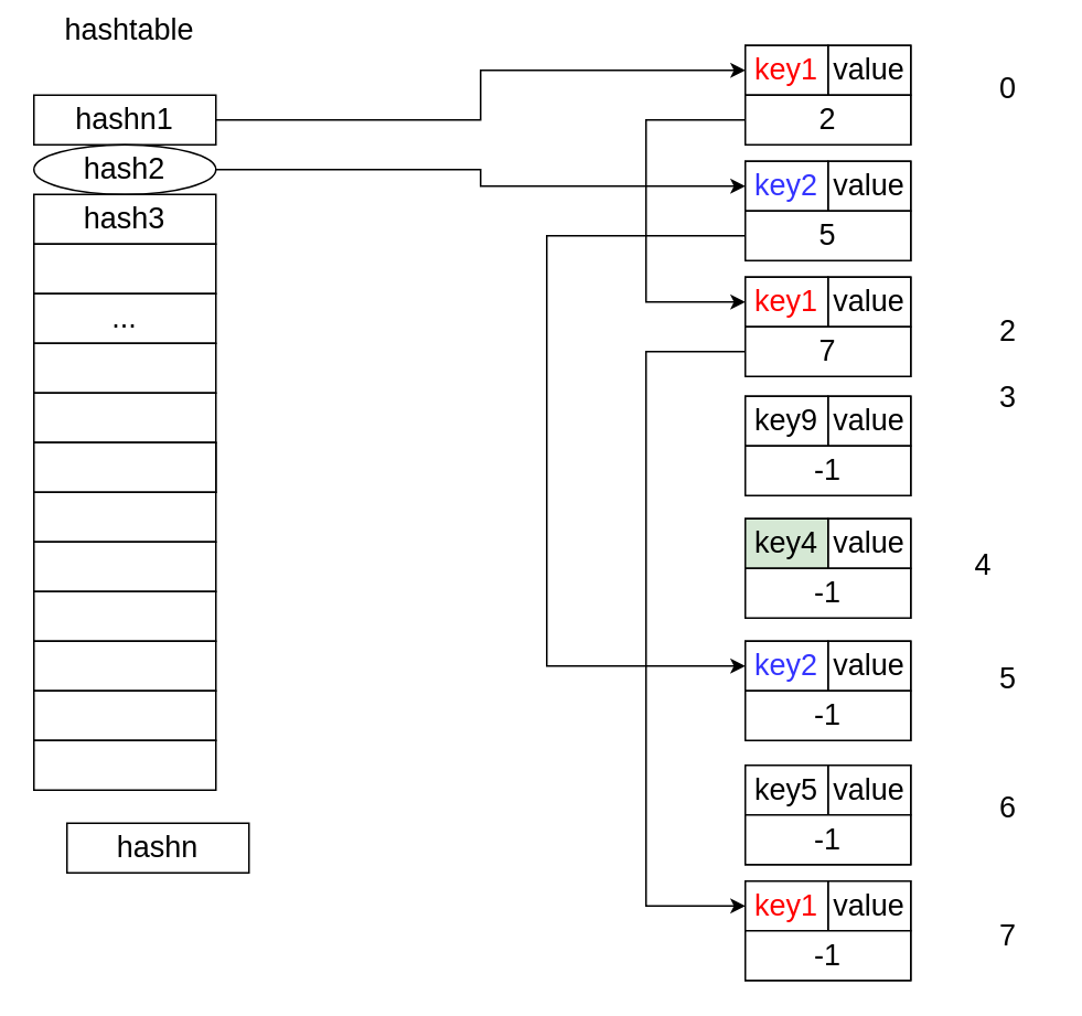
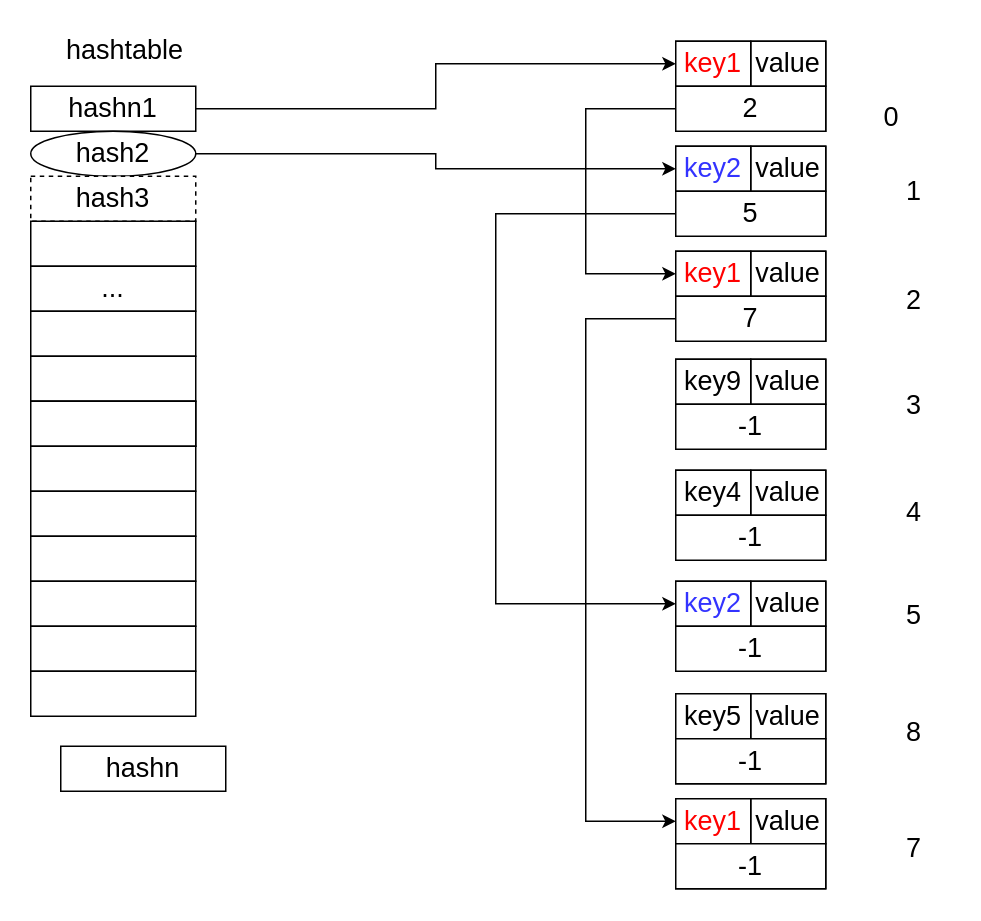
- <mxCell id="20" value="hashtable" style="text;html=1;resizable=0;points=[];autosize=1;align=left;verticalAlign=top;spacingTop=-4;fontSize=18;" vertex="1" parent="1"><mxGeometry x="37" y="5" width="90" height="20" as="geometry" /></mxCell>
+ <mxCell id="20" value="hashtable" style="text;html=1;resizable=0;points=[];autosize=1;align=left;verticalAlign=top;spacingTop=-4;fontSize=18;" vertex="1" parent="1"><mxGeometry x="42" y="20" width="90" height="20" as="geometry" /></mxCell>
- <mxCell id="63" value="0" style="text;html=1;resizable=0;points=[];autosize=1;align=left;verticalAlign=top;spacingTop=-4;fontSize=18;" vertex="1" parent="1"><mxGeometry x="602" y="40" width="30" height="20" as="geometry" /></mxCell>
+ <mxCell id="63" value="0" style="text;html=1;resizable=0;points=[];autosize=1;align=left;verticalAlign=top;spacingTop=-4;fontSize=18;" vertex="1" parent="1"><mxGeometry x="587" y="65" width="30" height="20" as="geometry" /></mxCell>
+ <mxCell id="64" value="1" style="text;html=1;resizable=0;points=[];autosize=1;align=left;verticalAlign=top;spacingTop=-4;fontSize=18;" vertex="1" parent="1"><mxGeometry x="602" y="113.5" width="30" height="20" as="geometry" /></mxCell>
- <mxCell id="6" value="&lt;span style=&quot;white-space: normal&quot;&gt;hash3&lt;/span&gt;" style="rounded=0;whiteSpace=wrap;html=1;fontSize=18;" vertex="1" parent="1"><mxGeometry x="20" y="117" width="110" height="30" as="geometry" /></mxCell>
+ <mxCell id="6" value="&lt;span style=&quot;white-space: normal&quot;&gt;hash3&lt;/span&gt;" style="rounded=0;whiteSpace=wrap;html=1;fontSize=18;dashed=1;" vertex="1" parent="1"><mxGeometry x="20" y="117" width="110" height="30" as="geometry" /></mxCell>
- <mxCell id="66" value="3" style="text;html=1;resizable=0;points=[];autosize=1;align=left;verticalAlign=top;spacingTop=-4;fontSize=18;" vertex="1" parent="1"><mxGeometry x="602" y="227" width="30" height="20" as="geometry" /></mxCell>
+ <mxCell id="66" value="3" style="text;html=1;resizable=0;points=[];autosize=1;align=left;verticalAlign=top;spacingTop=-4;fontSize=18;" vertex="1" parent="1"><mxGeometry x="602" y="257" width="30" height="20" as="geometry" /></mxCell>
- <mxCell id="44" value="key4" style="rounded=0;whiteSpace=wrap;html=1;fontSize=18;fillColor=#d5e8d4;" vertex="1" parent="41"><mxGeometry width="50" height="30" as="geometry" /></mxCell>
+ <mxCell id="44" value="key4" style="rounded=0;whiteSpace=wrap;html=1;fontSize=18;" vertex="1" parent="41"><mxGeometry width="50" height="30" as="geometry" /></mxCell>
- <mxCell id="67" value="4" style="text;html=1;resizable=0;points=[];autosize=1;align=left;verticalAlign=top;spacingTop=-4;fontSize=18;" vertex="1" parent="1"><mxGeometry x="587" y="328" width="30" height="20" as="geometry" /></mxCell>
+ <mxCell id="67" value="4" style="text;html=1;resizable=0;points=[];autosize=1;align=left;verticalAlign=top;spacingTop=-4;fontSize=18;" vertex="1" parent="1"><mxGeometry x="602" y="328" width="30" height="20" as="geometry" /></mxCell>
- <mxCell id="69" value="6" style="text;html=1;resizable=0;points=[];autosize=1;align=left;verticalAlign=top;spacingTop=-4;fontSize=18;" vertex="1" parent="1"><mxGeometry x="602" y="474.5" width="30" height="20" as="geometry" /></mxCell>
+ <mxCell id="69" value="8" style="text;html=1;resizable=0;points=[];autosize=1;align=left;verticalAlign=top;spacingTop=-4;fontSize=18;" vertex="1" parent="1"><mxGeometry x="602" y="474.5" width="30" height="20" as="geometry" /></mxCell>
